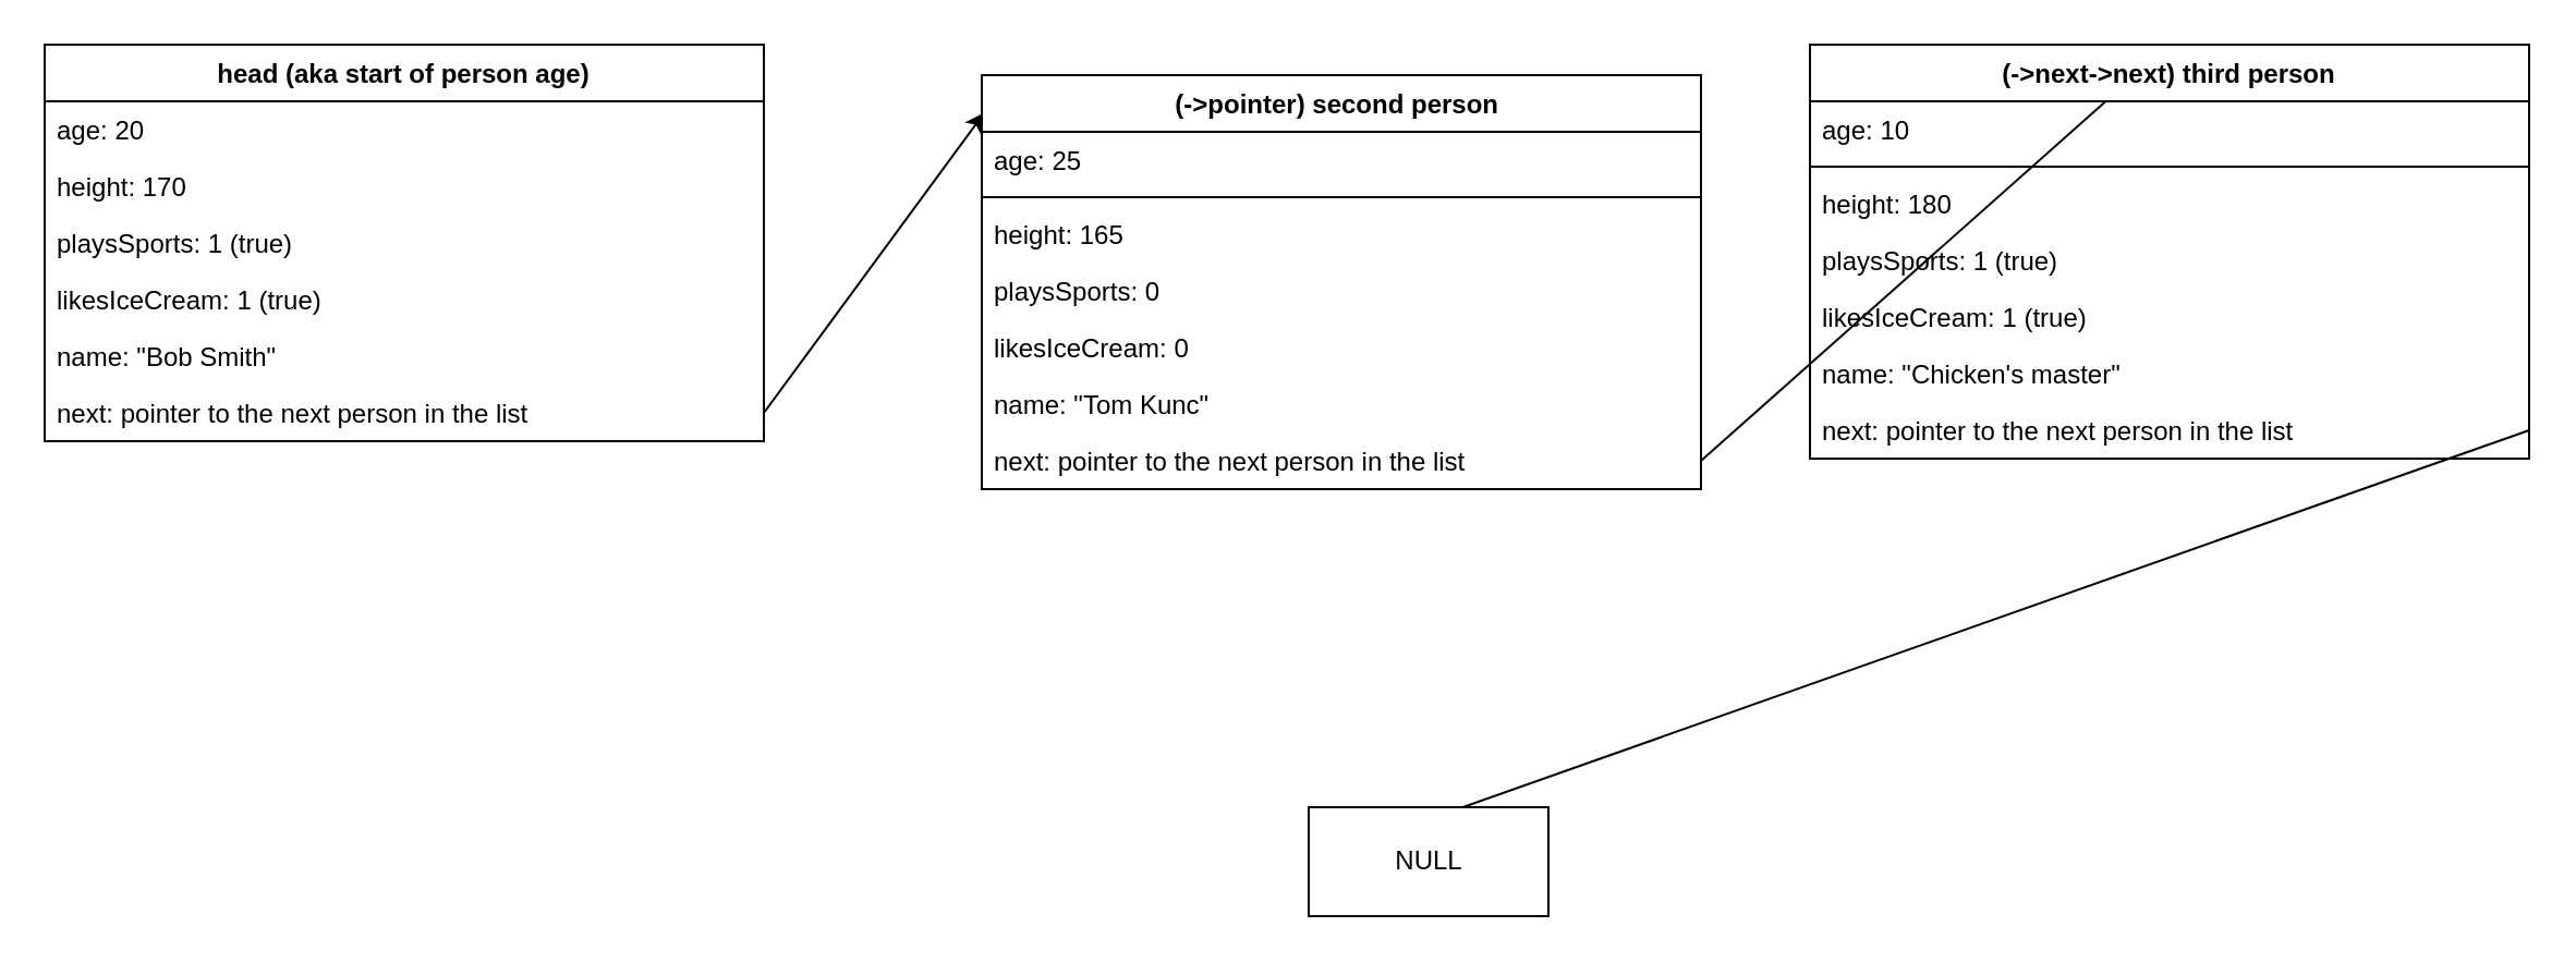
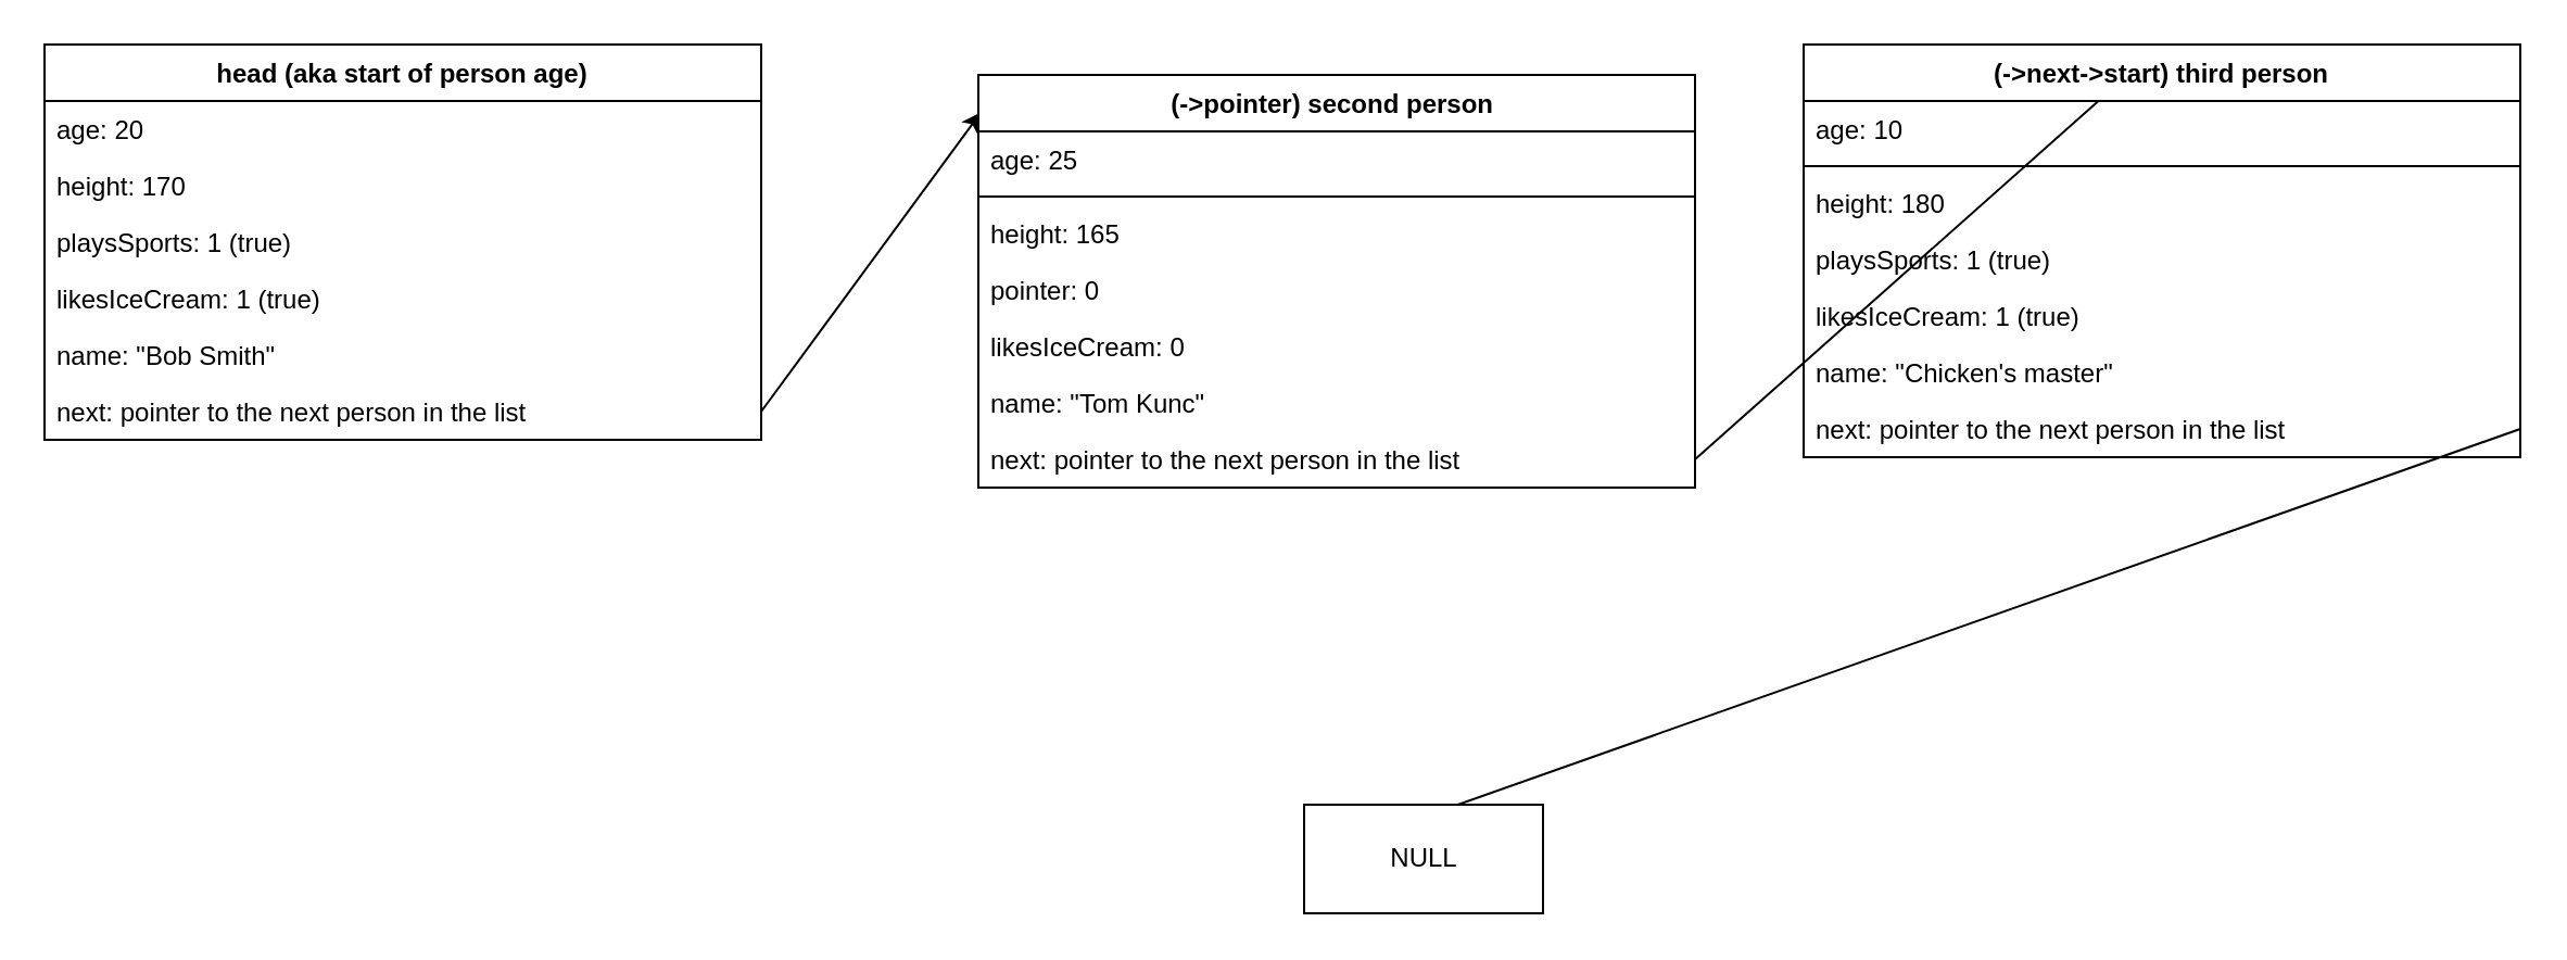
- <mxCell id="21" value="(-&gt;next-&gt;next) third person" style="swimlane;fontStyle=1;align=center;verticalAlign=top;childLayout=stackLayout;horizontal=1;startSize=26;horizontalStack=0;resizeParent=1;resizeParentMax=0;resizeLast=0;collapsible=1;marginBottom=0;" vertex="1" parent="1"><mxGeometry x="830" y="20" width="330" height="190" as="geometry" /></mxCell>
+ <mxCell id="21" value="(-&gt;next-&gt;start) third person" style="swimlane;fontStyle=1;align=center;verticalAlign=top;childLayout=stackLayout;horizontal=1;startSize=26;horizontalStack=0;resizeParent=1;resizeParentMax=0;resizeLast=0;collapsible=1;marginBottom=0;" vertex="1" parent="1"><mxGeometry x="830" y="20" width="330" height="190" as="geometry" /></mxCell>
- <mxCell id="10" value="playsSports: 0" style="text;strokeColor=none;fillColor=none;align=left;verticalAlign=top;spacingLeft=4;spacingRight=4;overflow=hidden;rotatable=0;points=[[0,0.5],[1,0.5]];portConstraint=eastwest;" vertex="1" parent="6"><mxGeometry y="86" width="330" height="26" as="geometry" /></mxCell>
+ <mxCell id="10" value="pointer: 0" style="text;strokeColor=none;fillColor=none;align=left;verticalAlign=top;spacingLeft=4;spacingRight=4;overflow=hidden;rotatable=0;points=[[0,0.5],[1,0.5]];portConstraint=eastwest;" vertex="1" parent="6"><mxGeometry y="86" width="330" height="26" as="geometry" /></mxCell>
